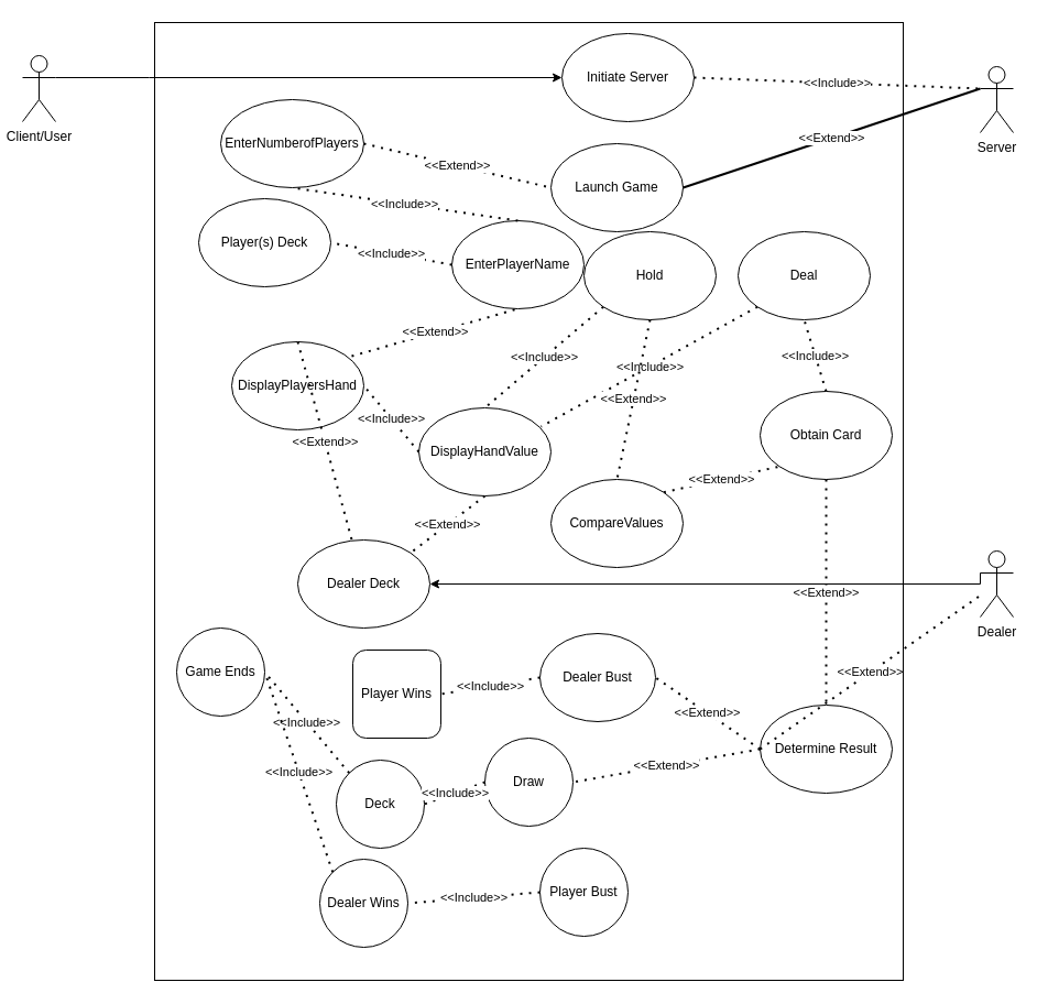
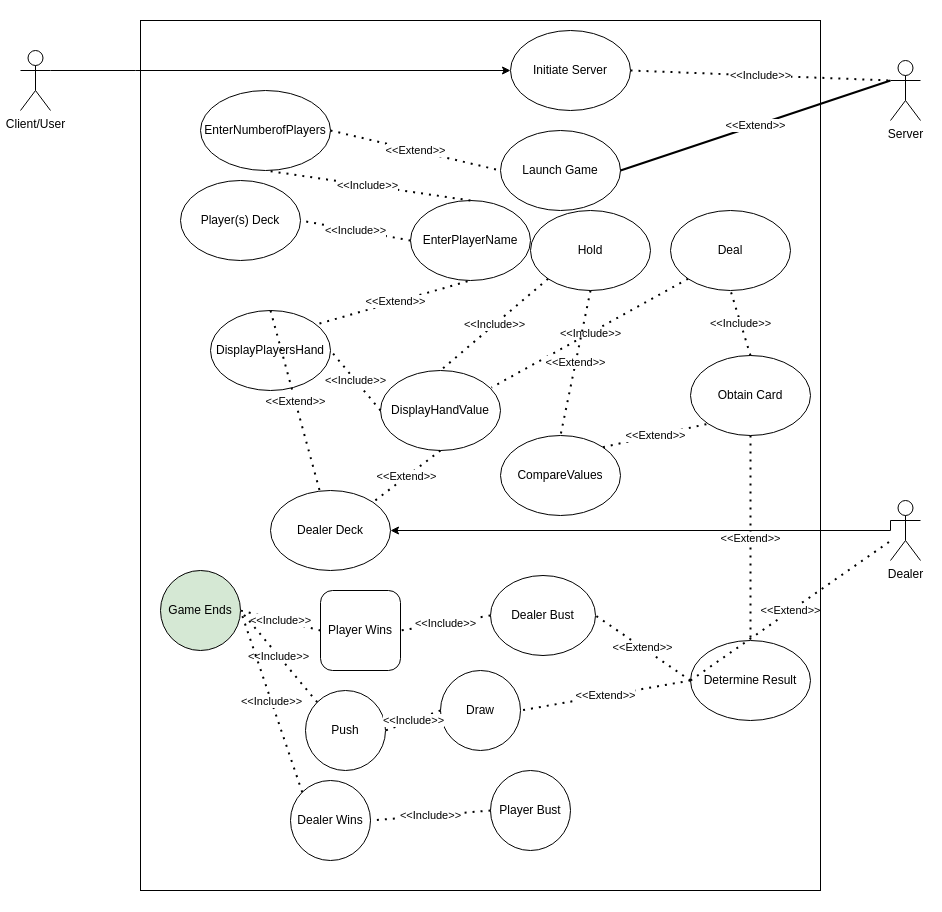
- <mxCell id="41" value="Game Ends" style="ellipse;whiteSpace=wrap;html=1;aspect=fixed;" parent="1" vertex="1"><mxGeometry x="160" y="570" width="80" height="80" as="geometry" /></mxCell>
+ <mxCell id="41" value="Game Ends" style="ellipse;whiteSpace=wrap;html=1;aspect=fixed;fillColor=#d5e8d4;" parent="1" vertex="1"><mxGeometry x="160" y="570" width="80" height="80" as="geometry" /></mxCell>
+ <mxCell id="46" value="&amp;lt;&amp;lt;Include&amp;gt;&amp;gt;" style="endArrow=none;dashed=1;html=1;dashPattern=1 3;strokeWidth=2;rounded=0;entryX=1;entryY=0.5;entryDx=0;entryDy=0;exitX=0;exitY=0.5;exitDx=0;exitDy=0;" parent="1" source="38" target="41" edge="1"><mxGeometry width="50" height="50" relative="1" as="geometry"><mxPoint y="690" as="sourcePoint" x="400" /><mxPoint x="316" y="710" as="targetPoint" /></mxGeometry></mxCell>
- <mxCell id="36" value="Deck" style="ellipse;whiteSpace=wrap;html=1;aspect=fixed;" parent="1" vertex="1"><mxGeometry x="305" y="690" width="80" height="80" as="geometry" /></mxCell>
+ <mxCell id="36" value="Push" style="ellipse;whiteSpace=wrap;html=1;aspect=fixed;" parent="1" vertex="1"><mxGeometry x="305" y="690" width="80" height="80" as="geometry" /></mxCell>
